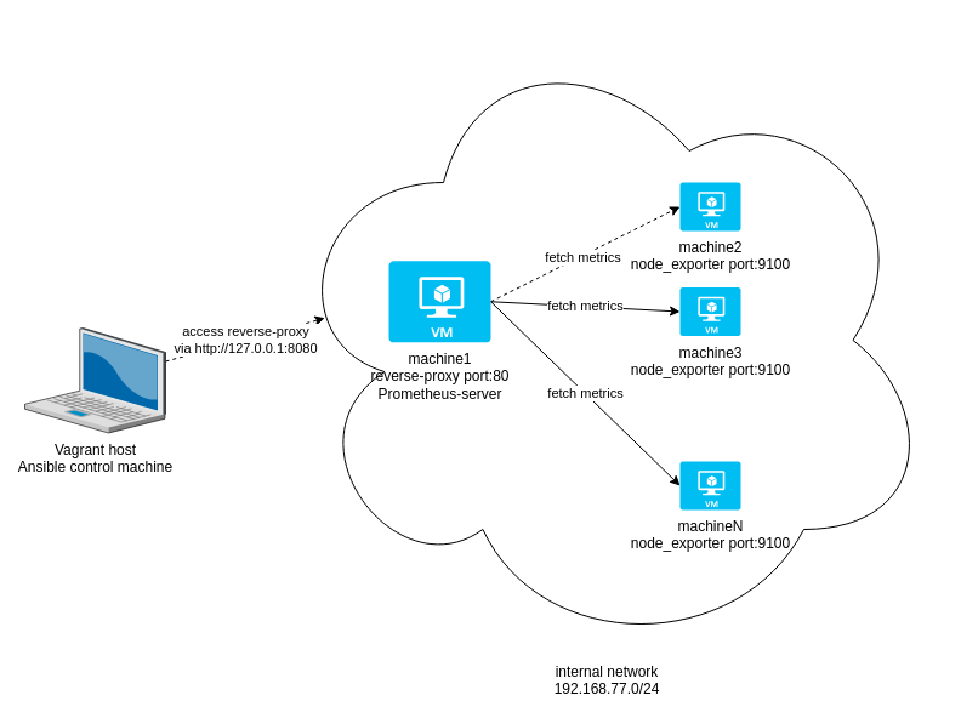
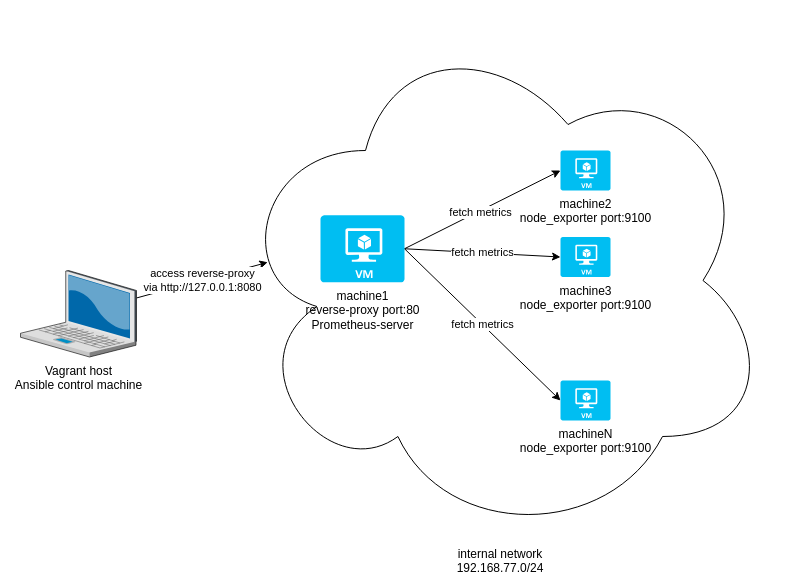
- <mxCell id="5" style="rounded=0;orthogonalLoop=1;jettySize=auto;html=1;entryX=0;entryY=0.5;entryDx=0;entryDy=0;entryPerimeter=0;exitX=1;exitY=0.5;exitDx=0;exitDy=0;exitPerimeter=0;dashed=1;" parent="1" source="9" target="10" edge="1"><mxGeometry relative="1" as="geometry"><mxPoint x="400" y="273" as="sourcePoint" /></mxGeometry></mxCell>
+ <mxCell id="5" style="rounded=0;orthogonalLoop=1;jettySize=auto;html=1;entryX=0;entryY=0.5;entryDx=0;entryDy=0;entryPerimeter=0;exitX=1;exitY=0.5;exitDx=0;exitDy=0;exitPerimeter=0;" parent="1" source="9" target="10" edge="1"><mxGeometry relative="1" as="geometry"><mxPoint x="400" y="273" as="sourcePoint" /></mxGeometry></mxCell>
- <mxCell id="3" value="access reverse-proxy&lt;br&gt;via http://127.0.0.1:8080" style="edgeStyle=none;rounded=0;orthogonalLoop=1;jettySize=auto;html=1;entryX=0.069;entryY=0.465;entryDx=0;entryDy=0;entryPerimeter=0;dashed=1;" parent="1" source="4" target="2" edge="1"><mxGeometry relative="1" as="geometry"><mxPoint x="250" y="273" as="targetPoint" /></mxGeometry></mxCell>
+ <mxCell id="3" value="access reverse-proxy&lt;br&gt;via http://127.0.0.1:8080" style="edgeStyle=none;rounded=0;orthogonalLoop=1;jettySize=auto;html=1;entryX=0.069;entryY=0.465;entryDx=0;entryDy=0;entryPerimeter=0;" parent="1" source="4" target="2" edge="1"><mxGeometry relative="1" as="geometry"><mxPoint x="250" y="273" as="targetPoint" /></mxGeometry></mxCell>
